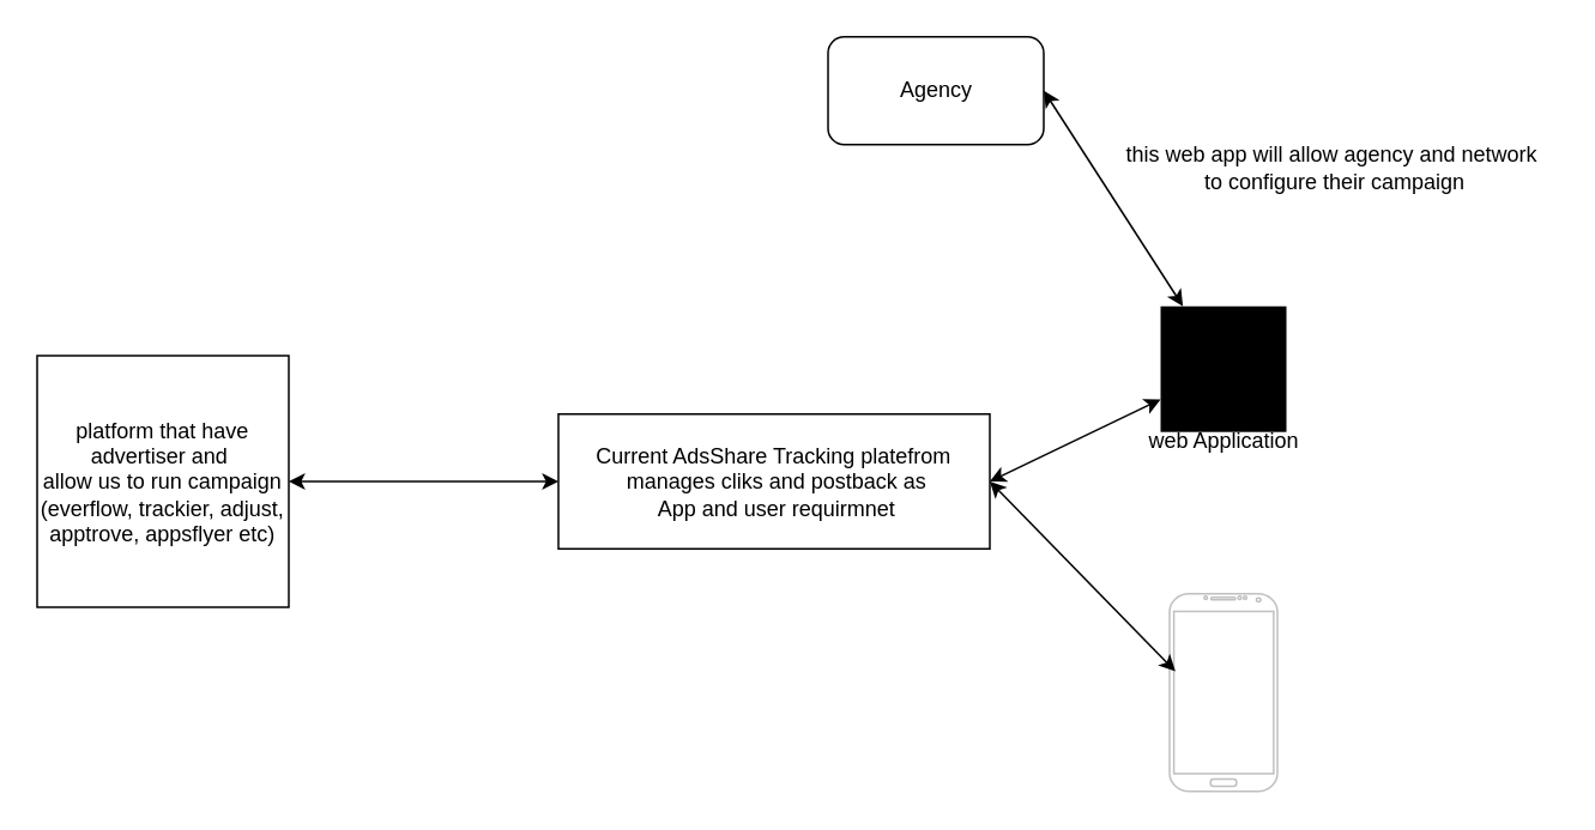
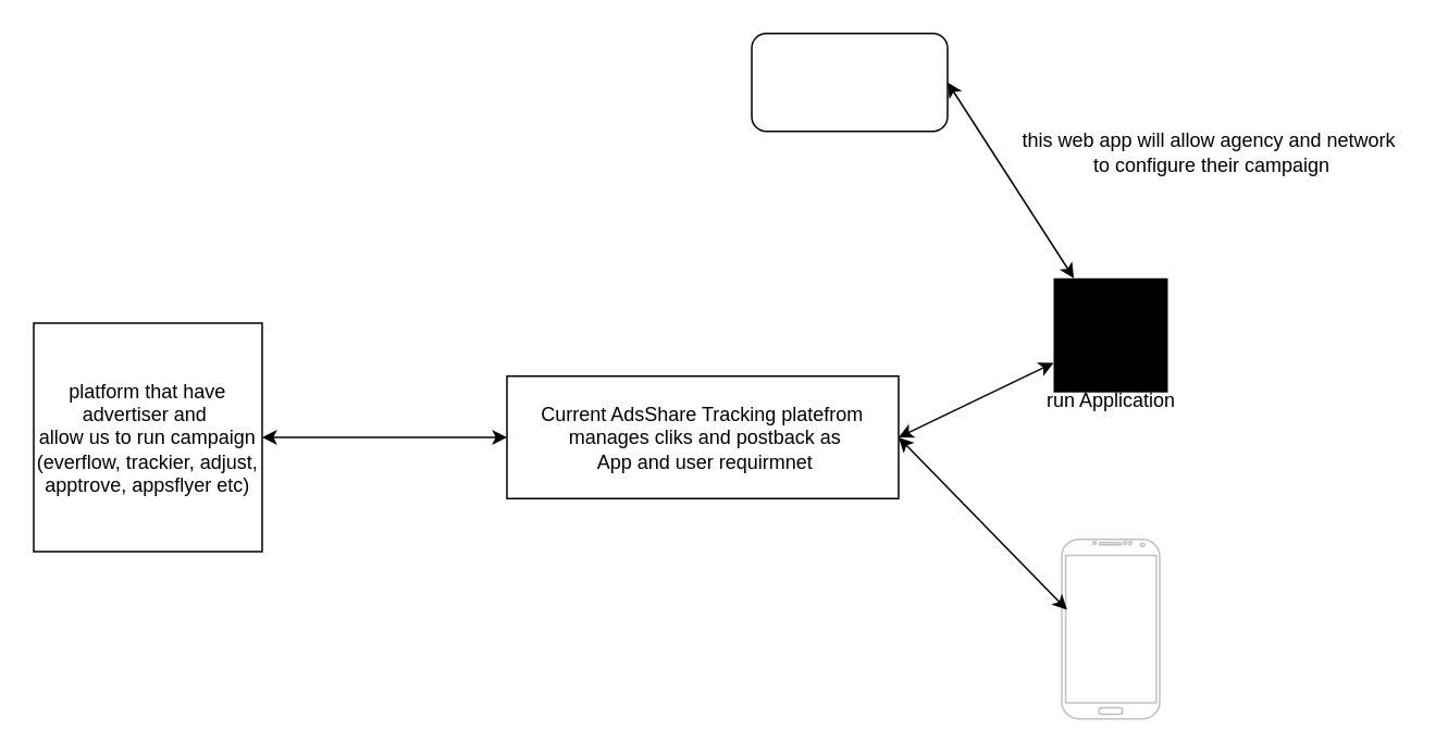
- <mxCell id="5" value="Agency" style="text;html=1;align=center;verticalAlign=middle;resizable=0;points=[];autosize=1;strokeColor=none;fillColor=none;" vertex="1" parent="1"><mxGeometry x="490" y="35" width="60" height="30" as="geometry" /></mxCell>
- <mxCell id="13" value="web Application" style="text;html=1;align=center;verticalAlign=middle;resizable=0;points=[];autosize=1;strokeColor=none;fillColor=none;" vertex="1" parent="1"><mxGeometry x="625" y="230" width="110" height="30" as="geometry" /></mxCell>
+ <mxCell id="13" value="run Application" style="text;html=1;align=center;verticalAlign=middle;resizable=0;points=[];autosize=1;strokeColor=none;fillColor=none;" vertex="1" parent="1"><mxGeometry x="625" y="230" width="110" height="30" as="geometry" /></mxCell>
